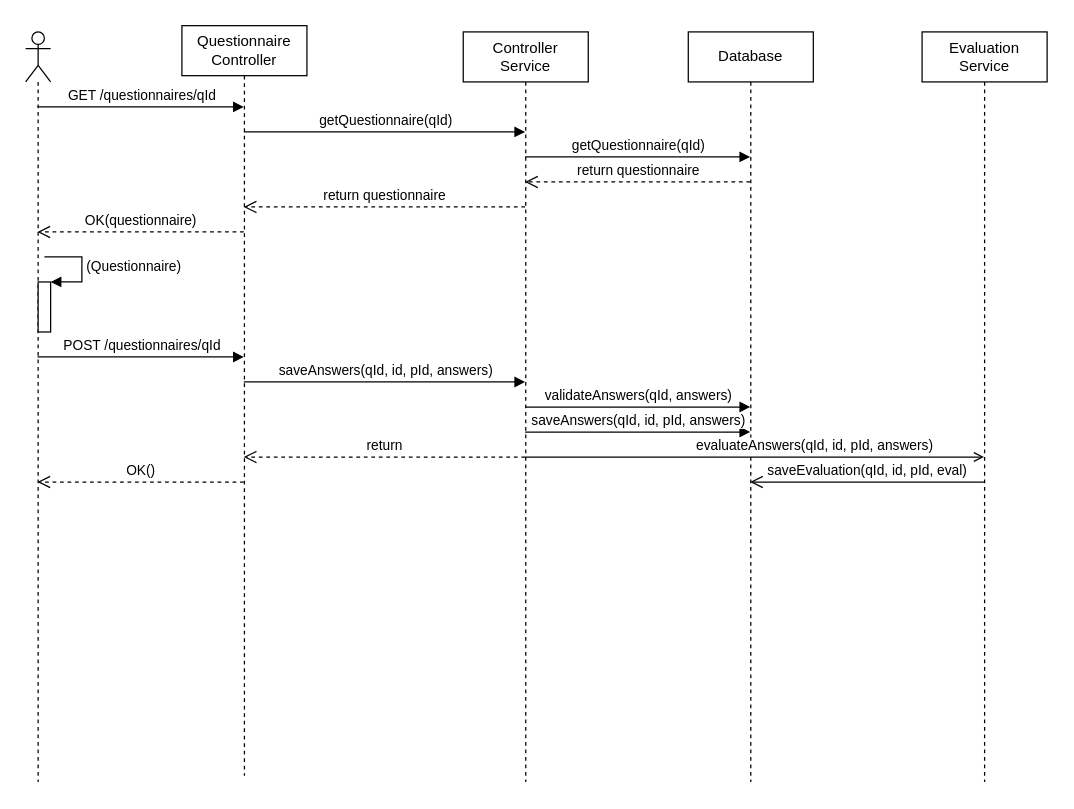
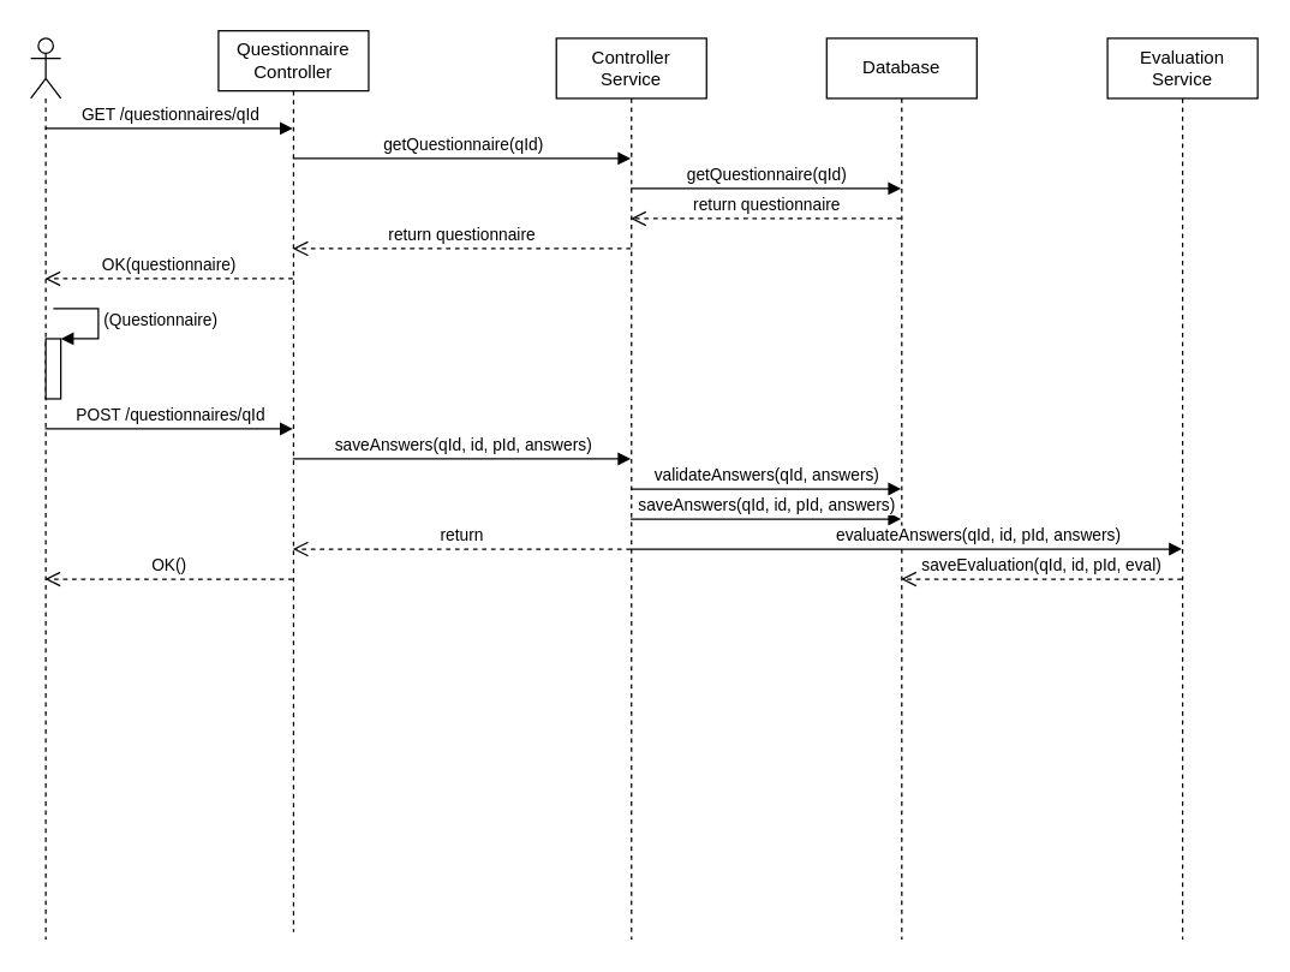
- <mxCell id="19" value="evaluateAnswers(qId, id, pId, answers)" style="html=1;verticalAlign=bottom;endArrow=open;rounded=0;" parent="1" source="7" target="8" edge="1"><mxGeometry x="0.256" width="80" relative="1" as="geometry"><mxPoint x="470" y="385" as="sourcePoint" /><mxPoint x="550" y="385" as="targetPoint" /><Array as="points"><mxPoint x="610" y="365" /></Array><mxPoint x="1" as="offset" /></mxGeometry></mxCell>
+ <mxCell id="19" value="evaluateAnswers(qId, id, pId, answers)" style="html=1;verticalAlign=bottom;endArrow=block;rounded=0;" parent="1" source="7" target="8" edge="1"><mxGeometry x="0.256" width="80" relative="1" as="geometry"><mxPoint x="470" y="385" as="sourcePoint" /><mxPoint x="550" y="385" as="targetPoint" /><Array as="points"><mxPoint x="610" y="365" /></Array><mxPoint x="1" as="offset" /></mxGeometry></mxCell>
- <mxCell id="20" value="saveEvaluation(qId, id, pId, eval)" style="html=1;verticalAlign=bottom;endArrow=open;dashed=0;endSize=8;rounded=0;" parent="1" source="8" target="6" edge="1"><mxGeometry relative="1" as="geometry"><mxPoint x="740" y="395" as="sourcePoint" /><mxPoint x="660" y="395" as="targetPoint" /><Array as="points"><mxPoint x="700" y="385" /></Array></mxGeometry></mxCell>
+ <mxCell id="20" value="saveEvaluation(qId, id, pId, eval)" style="html=1;verticalAlign=bottom;endArrow=open;dashed=1;endSize=8;rounded=0;" parent="1" source="8" target="6" edge="1"><mxGeometry relative="1" as="geometry"><mxPoint x="740" y="395" as="sourcePoint" /><mxPoint x="660" y="395" as="targetPoint" /><Array as="points"><mxPoint x="700" y="385" /></Array></mxGeometry></mxCell>
